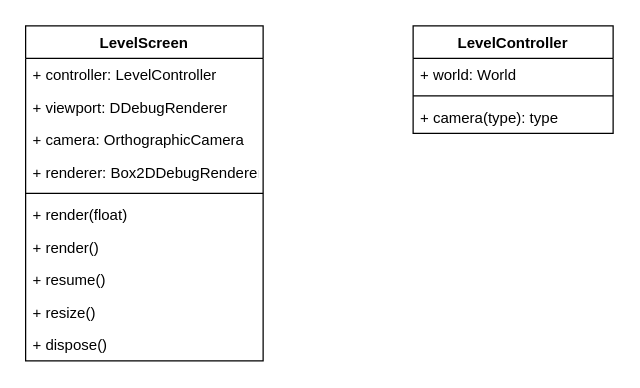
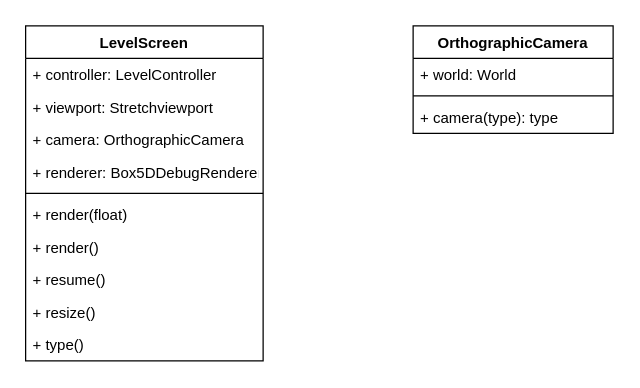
- <mxCell id="13" value="LevelController" style="swimlane;fontStyle=1;align=center;verticalAlign=top;childLayout=stackLayout;horizontal=1;startSize=26;horizontalStack=0;resizeParent=1;resizeParentMax=0;resizeLast=0;collapsible=1;marginBottom=0;strokeColor=#000000;" vertex="1" parent="1"><mxGeometry x="330" y="20" width="160" height="86" as="geometry" /></mxCell>
+ <mxCell id="13" value="OrthographicCamera" style="swimlane;fontStyle=1;align=center;verticalAlign=top;childLayout=stackLayout;horizontal=1;startSize=26;horizontalStack=0;resizeParent=1;resizeParentMax=0;resizeLast=0;collapsible=1;marginBottom=0;strokeColor=#000000;" vertex="1" parent="1"><mxGeometry x="330" y="20" width="160" height="86" as="geometry" /></mxCell>
- <mxCell id="4" value="+ viewport: DDebugRenderer" style="text;strokeColor=none;fillColor=none;align=left;verticalAlign=top;spacingLeft=4;spacingRight=4;overflow=hidden;rotatable=0;points=[[0,0.5],[1,0.5]];portConstraint=eastwest;" vertex="1" parent="2"><mxGeometry y="52" width="190" height="26" as="geometry" /></mxCell>
+ <mxCell id="4" value="+ viewport: Stretchviewport" style="text;strokeColor=none;fillColor=none;align=left;verticalAlign=top;spacingLeft=4;spacingRight=4;overflow=hidden;rotatable=0;points=[[0,0.5],[1,0.5]];portConstraint=eastwest;" vertex="1" parent="2"><mxGeometry y="52" width="190" height="26" as="geometry" /></mxCell>
- <mxCell id="6" value="+ renderer: Box2DDebugRenderer" style="text;strokeColor=none;fillColor=none;align=left;verticalAlign=top;spacingLeft=4;spacingRight=4;overflow=hidden;rotatable=0;points=[[0,0.5],[1,0.5]];portConstraint=eastwest;" vertex="1" parent="2"><mxGeometry y="104" width="190" height="26" as="geometry" /></mxCell>
+ <mxCell id="6" value="+ renderer: Box5DDebugRenderer" style="text;strokeColor=none;fillColor=none;align=left;verticalAlign=top;spacingLeft=4;spacingRight=4;overflow=hidden;rotatable=0;points=[[0,0.5],[1,0.5]];portConstraint=eastwest;" vertex="1" parent="2"><mxGeometry y="104" width="190" height="26" as="geometry" /></mxCell>
- <mxCell id="12" value="+ dispose()" style="text;strokeColor=none;fillColor=none;align=left;verticalAlign=top;spacingLeft=4;spacingRight=4;overflow=hidden;rotatable=0;points=[[0,0.5],[1,0.5]];portConstraint=eastwest;" vertex="1" parent="2"><mxGeometry y="242" width="190" height="26" as="geometry" /></mxCell>
+ <mxCell id="12" value="+ type()" style="text;strokeColor=none;fillColor=none;align=left;verticalAlign=top;spacingLeft=4;spacingRight=4;overflow=hidden;rotatable=0;points=[[0,0.5],[1,0.5]];portConstraint=eastwest;" vertex="1" parent="2"><mxGeometry y="242" width="190" height="26" as="geometry" /></mxCell>
